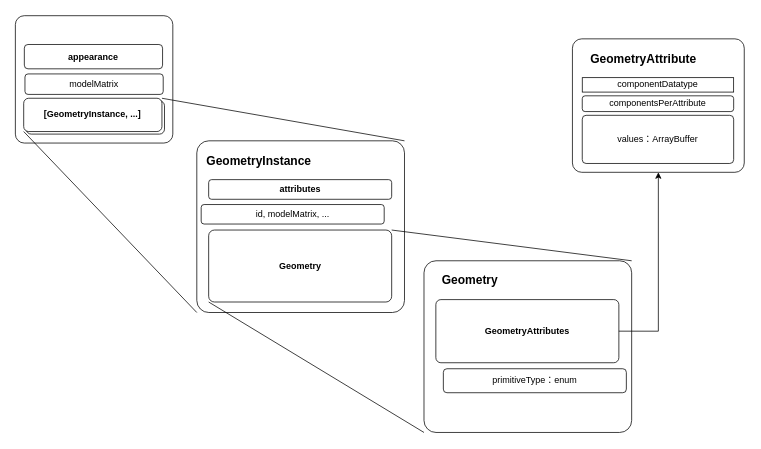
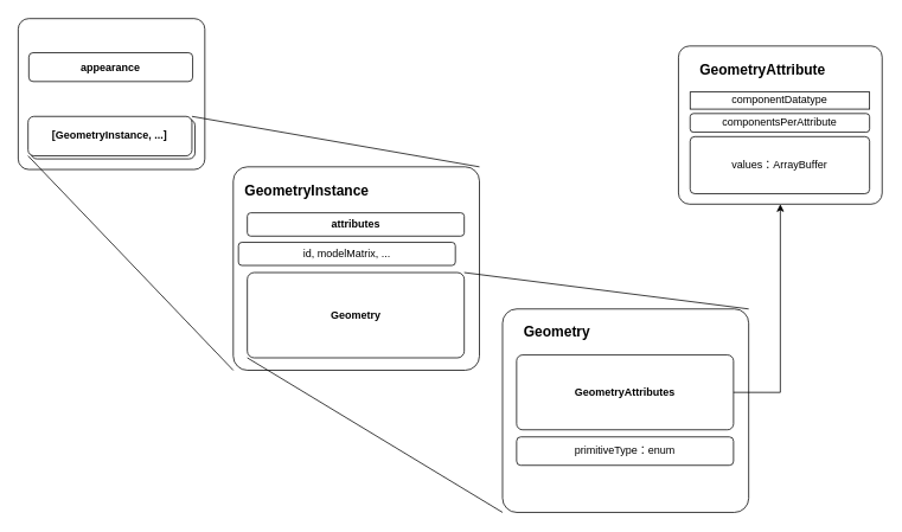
- <mxCell id="11" value="modelMatrix" style="rounded=1;whiteSpace=wrap;html=1;" vertex="1" parent="8"><mxGeometry x="12.805" y="77.684" width="184.39" height="27.317" as="geometry" /></mxCell>
- <mxCell id="20" value="primitiveType：enum" style="rounded=1;whiteSpace=wrap;html=1;" vertex="1" parent="16"><mxGeometry x="25.82" y="144" width="244.1" height="32" as="geometry" /></mxCell>
+ <mxCell id="20" value="primitiveType：enum" style="rounded=1;whiteSpace=wrap;html=1;" vertex="1" parent="16"><mxGeometry x="15.82" y="144" width="244.1" height="32" as="geometry" /></mxCell>
